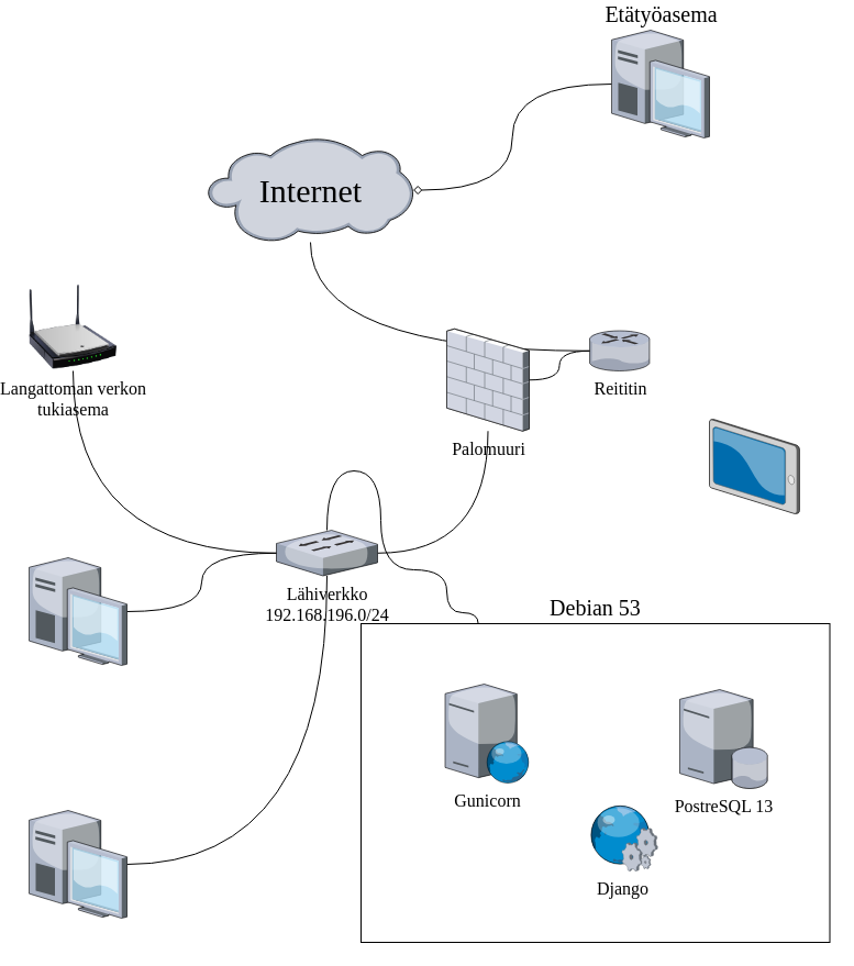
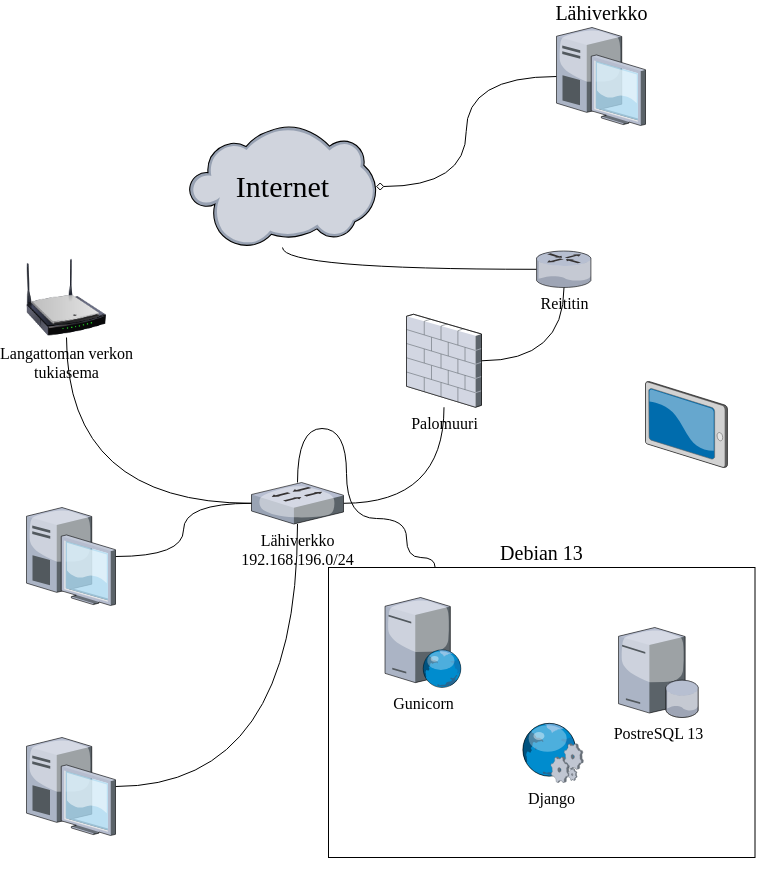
- <mxCell id="4" value="Etätyöasema" style="verticalLabelPosition=top;sketch=0;aspect=fixed;html=1;verticalAlign=bottom;strokeColor=none;align=center;outlineConnect=0;shape=mxgraph.citrix.desktop;fontSize=20;labelPosition=center;fontFamily=Lucida Console;" vertex="1" parent="1"><mxGeometry x="550" y="20" width="89" height="98" as="geometry" /></mxCell>
+ <mxCell id="4" value="Lähiverkko" style="verticalLabelPosition=top;sketch=0;aspect=fixed;html=1;verticalAlign=bottom;strokeColor=none;align=center;outlineConnect=0;shape=mxgraph.citrix.desktop;fontSize=20;labelPosition=center;fontFamily=Lucida Console;" vertex="1" parent="1"><mxGeometry x="550" y="20" width="89" height="98" as="geometry" /></mxCell>
- <mxCell id="2" value="Internet" style="verticalLabelPosition=middle;aspect=fixed;html=1;verticalAlign=middle;align=center;outlineConnect=0;shape=mxgraph.citrix.cloud;shadow=0;fontFamily=Lucida Console;labelPosition=center;fontSize=30;labelBackgroundColor=none;labelBorderColor=none;textShadow=0;fontColor=#000000;" vertex="1" parent="1"><mxGeometry x="182.53" y="118" width="186.94" height="95" as="geometry" /></mxCell>
+ <mxCell id="2" value="Internet" style="verticalLabelPosition=middle;aspect=fixed;html=1;verticalAlign=middle;align=center;outlineConnect=0;shape=mxgraph.citrix.cloud;shadow=0;fontFamily=Lucida Console;labelPosition=center;fontSize=30;labelBackgroundColor=none;labelBorderColor=none;textShadow=0;fontColor=#000000;" vertex="1" parent="1"><mxGeometry x="182.53" y="118" width="186.94" height="122" as="geometry" /></mxCell>
- <mxCell id="6" value="Reititin" style="verticalLabelPosition=bottom;sketch=0;aspect=fixed;html=1;verticalAlign=top;strokeColor=none;align=center;outlineConnect=0;shape=mxgraph.citrix.router;fontFamily=Lucida Console;fontSize=16;" vertex="1" parent="1"><mxGeometry x="530" y="293.5" width="55" height="36.5" as="geometry" /></mxCell>
+ <mxCell id="6" value="Reititin" style="verticalLabelPosition=bottom;sketch=0;aspect=fixed;html=1;verticalAlign=top;strokeColor=none;align=center;outlineConnect=0;shape=mxgraph.citrix.router;fontFamily=Lucida Console;fontSize=16;" vertex="1" parent="1"><mxGeometry x="530" y="243.5" width="55" height="36.5" as="geometry" /></mxCell>
- <mxCell id="8" value="Palomuuri" style="verticalLabelPosition=bottom;sketch=0;aspect=fixed;html=1;verticalAlign=top;strokeColor=none;align=center;outlineConnect=0;shape=mxgraph.citrix.firewall;fontFamily=Lucida Console;fontSize=16;" vertex="1" parent="1"><mxGeometry x="400" y="291.75" width="75" height="93" as="geometry" /></mxCell>
+ <mxCell id="8" value="Palomuuri" style="verticalLabelPosition=bottom;sketch=0;aspect=fixed;html=1;verticalAlign=top;strokeColor=none;align=center;outlineConnect=0;shape=mxgraph.citrix.firewall;fontFamily=Lucida Console;fontSize=16;" vertex="1" parent="1"><mxGeometry x="400" y="306.75" width="75" height="93" as="geometry" /></mxCell>
- <mxCell id="19" value="Debian 53" style="rounded=0;html=1;labelPosition=center;verticalLabelPosition=top;align=center;verticalAlign=bottom;fontSize=20;fontFamily=Lucida Console;whiteSpace=wrap;" vertex="1" parent="18"><mxGeometry width="426.5" height="290" as="geometry" /></mxCell>
+ <mxCell id="19" value="Debian 13" style="rounded=0;html=1;labelPosition=center;verticalLabelPosition=top;align=center;verticalAlign=bottom;fontSize=20;fontFamily=Lucida Console;whiteSpace=wrap;" vertex="1" parent="18"><mxGeometry width="426.5" height="290" as="geometry" /></mxCell>
- <mxCell id="22" value="Gunicorn" style="verticalLabelPosition=bottom;sketch=0;aspect=fixed;html=1;verticalAlign=top;strokeColor=none;align=center;outlineConnect=0;shape=mxgraph.citrix.web_server;fontSize=16;fontFamily=Lucida Console;" vertex="1" parent="18"><mxGeometry x="76.5" y="55" width="76.5" height="90" as="geometry" /></mxCell>
+ <mxCell id="22" value="Gunicorn" style="verticalLabelPosition=bottom;sketch=0;aspect=fixed;html=1;verticalAlign=top;strokeColor=none;align=center;outlineConnect=0;shape=mxgraph.citrix.web_server;fontSize=16;fontFamily=Lucida Console;" vertex="1" parent="18"><mxGeometry x="56.5" y="30" width="76.5" height="90" as="geometry" /></mxCell>
- <mxCell id="21" value="Django" style="verticalLabelPosition=bottom;sketch=0;aspect=fixed;html=1;verticalAlign=top;strokeColor=none;align=center;outlineConnect=0;shape=mxgraph.citrix.web_service;fontFamily=Lucida Console;fontSize=16;" vertex="1" parent="18"><mxGeometry x="206.94" y="165" width="63" height="60" as="geometry" /></mxCell>
+ <mxCell id="21" value="Django" style="verticalLabelPosition=bottom;sketch=0;aspect=fixed;html=1;verticalAlign=top;strokeColor=none;align=center;outlineConnect=0;shape=mxgraph.citrix.web_service;fontFamily=Lucida Console;fontSize=16;" vertex="1" parent="18"><mxGeometry x="191.94" y="155" width="63" height="60" as="geometry" /></mxCell>
